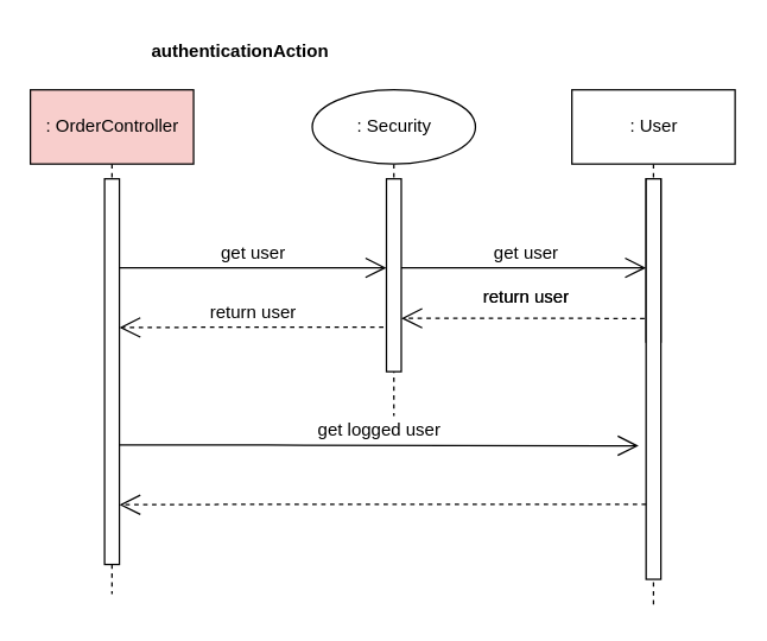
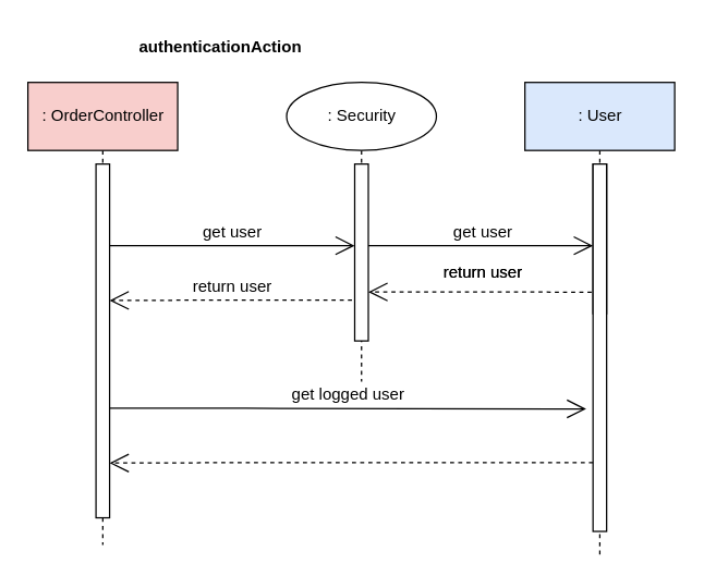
- <mxCell id="18" value=": User" style="html=1;" parent="1" vertex="1"><mxGeometry x="385" y="60" width="110" height="50" as="geometry" /></mxCell>
+ <mxCell id="18" value=": User" style="html=1;fillColor=#dae8fc;" parent="1" vertex="1"><mxGeometry x="385" y="60" width="110" height="50" as="geometry" /></mxCell>
